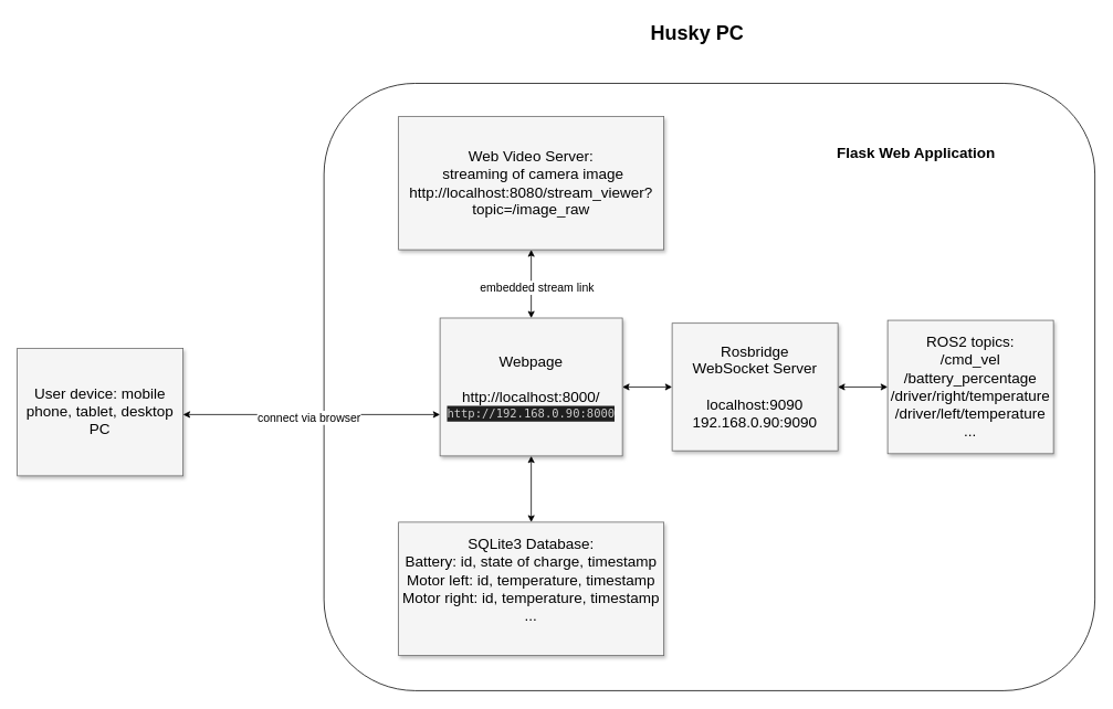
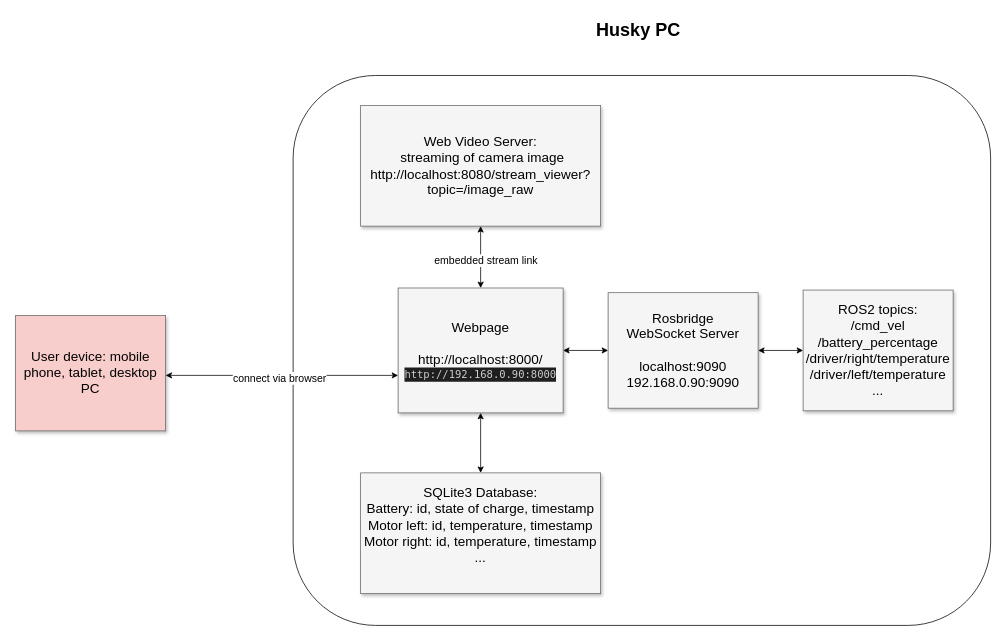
- <mxCell id="6" value="Husky PC" style="text;strokeColor=none;fillColor=none;html=1;fontSize=24;fontStyle=1;verticalAlign=middle;align=center;" vertex="1" parent="1"><mxGeometry x="790" y="20" width="100" height="40" as="geometry" /></mxCell>
+ <mxCell id="6" value="Husky PC" style="text;strokeColor=none;fillColor=none;html=1;fontSize=24;fontStyle=1;verticalAlign=middle;align=center;" vertex="1" parent="1"><mxGeometry x="800" y="20" width="100" height="40" as="geometry" /></mxCell>
- <mxCell id="10" value="&lt;div style=&quot;font-size: 18px;&quot;&gt;Flask Web Application&lt;/div&gt;" style="text;strokeColor=none;fillColor=none;html=1;fontSize=11;fontStyle=1;verticalAlign=middle;align=center;fontFamily=Helvetica;fontColor=default;labelBackgroundColor=default;" vertex="1" parent="1"><mxGeometry x="980" y="100.13" width="247.5" height="170" as="geometry" /></mxCell>
- <mxCell id="19" value="User device: mobile phone, tablet, desktop PC" style="whiteSpace=wrap;html=1;shadow=1;fontSize=18;fillColor=#f5f5f5;strokeColor=#666666;" vertex="1" parent="1"><mxGeometry x="20" y="420" width="200" height="154" as="geometry" /></mxCell>
+ <mxCell id="19" value="User device: mobile phone, tablet, desktop PC" style="whiteSpace=wrap;html=1;shadow=1;fontSize=18;fillColor=#f8cecc;strokeColor=#666666;" vertex="1" parent="1"><mxGeometry x="20" y="420" width="200" height="154" as="geometry" /></mxCell>
